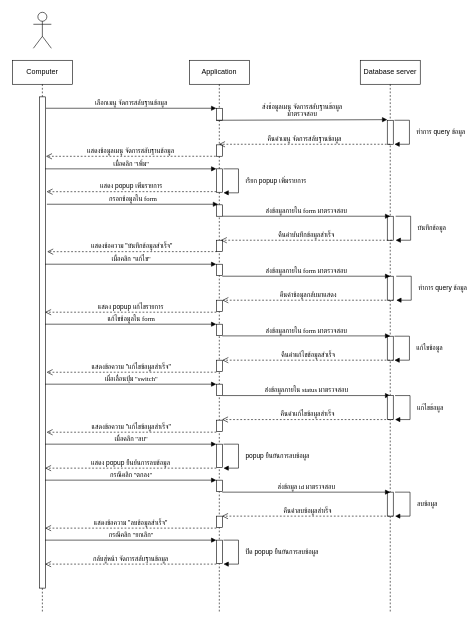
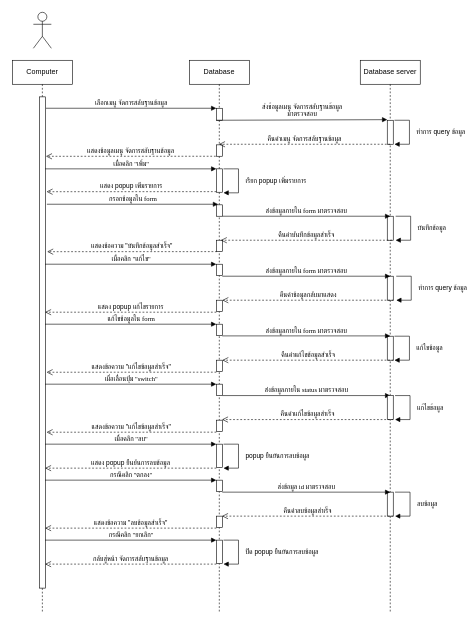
- <mxCell id="5" value="Application" style="shape=umlLifeline;perimeter=lifelinePerimeter;whiteSpace=wrap;html=1;container=1;collapsible=0;recursiveResize=0;outlineConnect=0;" parent="1" vertex="1"><mxGeometry x="315" y="100" width="100" height="920" as="geometry" /></mxCell>
+ <mxCell id="5" value="Database" style="shape=umlLifeline;perimeter=lifelinePerimeter;whiteSpace=wrap;html=1;container=1;collapsible=0;recursiveResize=0;outlineConnect=0;" parent="1" vertex="1"><mxGeometry x="315" y="100" width="100" height="920" as="geometry" /></mxCell>
